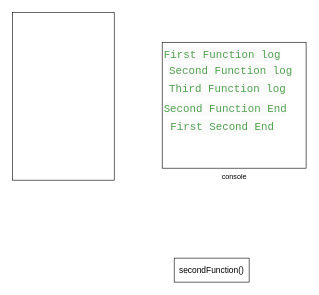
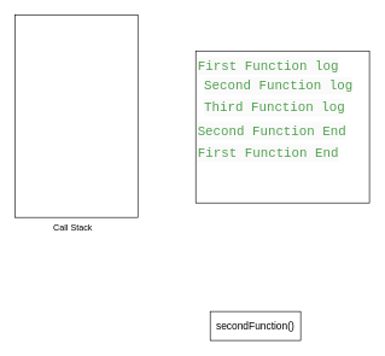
- <mxCell id="11" value="&lt;div style=&quot;color: rgb(56, 58, 66); background-color: rgb(250, 250, 250); font-family: Consolas, &amp;quot;Courier New&amp;quot;, monospace; font-size: 18px; line-height: 24px; white-space-collapse: preserve;&quot;&gt;&lt;span style=&quot;color: #50a14f;&quot;&gt;First Second End&lt;/span&gt;&lt;/div&gt;" style="text;html=1;align=center;verticalAlign=middle;resizable=0;points=[];autosize=1;strokeColor=none;fillColor=none;" vertex="1" parent="1"><mxGeometry x="270" y="190" width="200" height="40" as="geometry" /></mxCell>
+ <mxCell id="11" value="&lt;div style=&quot;color: rgb(56, 58, 66); background-color: rgb(250, 250, 250); font-family: Consolas, &amp;quot;Courier New&amp;quot;, monospace; font-size: 18px; line-height: 24px; white-space-collapse: preserve;&quot;&gt;&lt;span style=&quot;color: #50a14f;&quot;&gt;First Function End&lt;/span&gt;&lt;/div&gt;" style="text;html=1;align=center;verticalAlign=middle;resizable=0;points=[];autosize=1;strokeColor=none;fillColor=none;" vertex="1" parent="1"><mxGeometry x="270" y="190" width="200" height="40" as="geometry" /></mxCell>
- <mxCell id="5" value="console" style="text;html=1;align=center;verticalAlign=middle;resizable=0;points=[];autosize=1;strokeColor=none;fillColor=none;" vertex="1" parent="1"><mxGeometry x="360" y="280" width="60" height="30" as="geometry" /></mxCell>
+ <mxCell id="3" value="Call Stack" style="text;html=1;align=center;verticalAlign=middle;resizable=0;points=[];autosize=1;strokeColor=none;fillColor=none;" vertex="1" parent="1"><mxGeometry x="60" y="300" width="80" height="30" as="geometry" /></mxCell>
